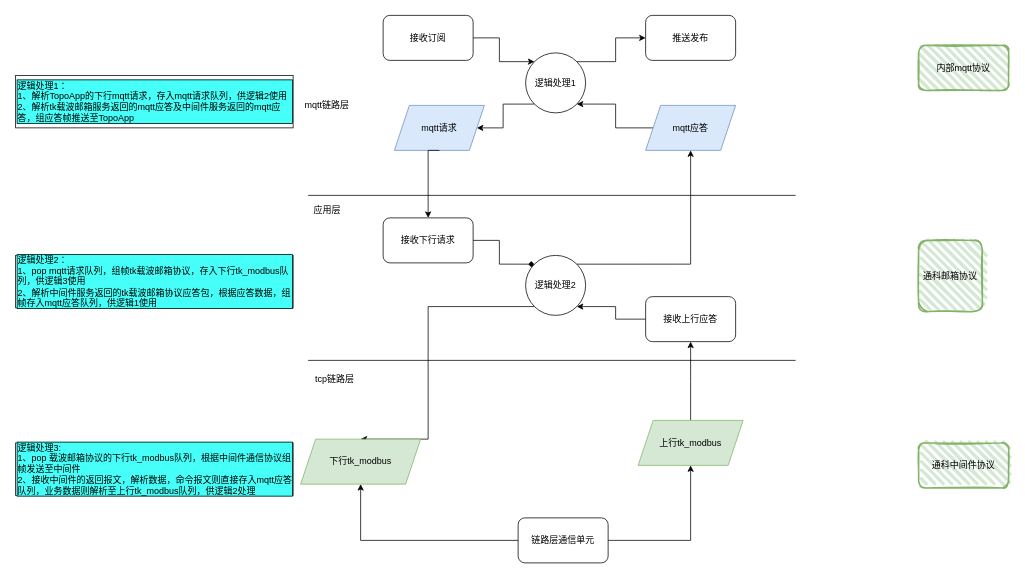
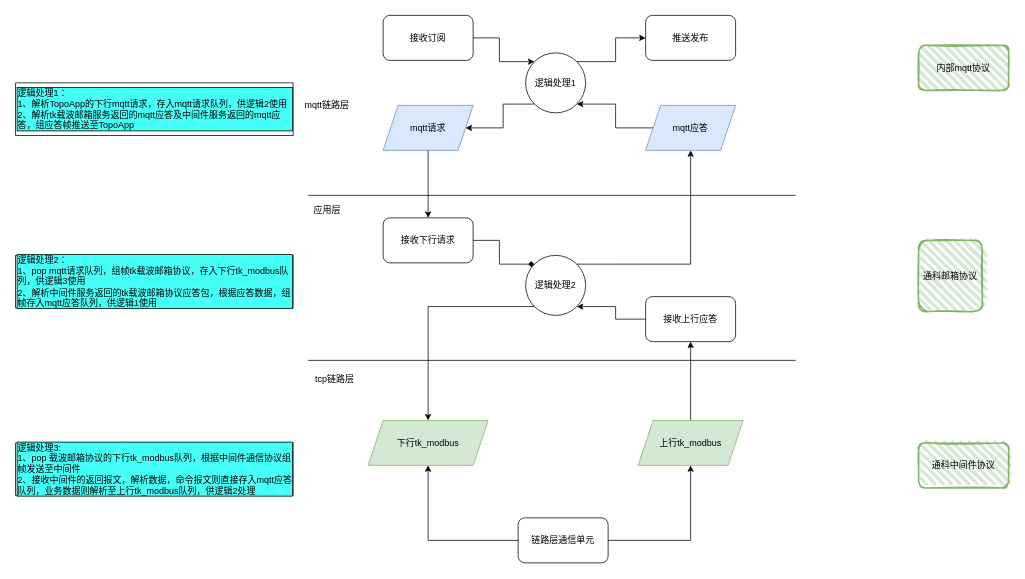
- <mxCell id="33" value="&lt;span style=&quot;&quot;&gt;逻辑处理1：&lt;/span&gt;&lt;br style=&quot;&quot;&gt;&lt;span style=&quot;&quot;&gt;1、解析TopoApp的下行mqtt请求，存入mqtt请求队列，供逻辑2使用&lt;/span&gt;&lt;br style=&quot;&quot;&gt;&lt;span style=&quot;&quot;&gt;2、解析tk载波邮箱服务返回的mqtt应答及中间件服务返回的mqtt应答，&lt;/span&gt;&lt;span style=&quot;&quot;&gt;组应答帧推送至TopoApp&lt;/span&gt;" style="rounded=0;whiteSpace=wrap;html=1;labelBackgroundColor=#47FFF9;labelBorderColor=default;align=left;" vertex="1" parent="1"><mxGeometry x="20" y="100" width="370" height="70" as="geometry" /></mxCell>
+ <mxCell id="33" value="&lt;span style=&quot;&quot;&gt;逻辑处理1：&lt;/span&gt;&lt;br style=&quot;&quot;&gt;&lt;span style=&quot;&quot;&gt;1、解析TopoApp的下行mqtt请求，存入mqtt请求队列，供逻辑2使用&lt;/span&gt;&lt;br style=&quot;&quot;&gt;&lt;span style=&quot;&quot;&gt;2、解析tk载波邮箱服务返回的mqtt应答及中间件服务返回的mqtt应答，&lt;/span&gt;&lt;span style=&quot;&quot;&gt;组应答帧推送至TopoApp&lt;/span&gt;" style="rounded=0;whiteSpace=wrap;html=1;labelBackgroundColor=#47FFF9;labelBorderColor=default;align=left;" vertex="1" parent="1"><mxGeometry x="20" y="110" width="370" height="70" as="geometry" /></mxCell>
- <mxCell id="11" value="mqtt请求" style="shape=parallelogram;perimeter=parallelogramPerimeter;whiteSpace=wrap;html=1;fixedSize=1;fillColor=#dae8fc;strokeColor=#6c8ebf;" parent="1" vertex="1"><mxGeometry x="525" y="140" width="120" height="60" as="geometry" /></mxCell>
+ <mxCell id="11" value="mqtt请求" style="shape=parallelogram;perimeter=parallelogramPerimeter;whiteSpace=wrap;html=1;fixedSize=1;fillColor=#dae8fc;strokeColor=#6c8ebf;" parent="1" vertex="1"><mxGeometry x="510" y="140" width="120" height="60" as="geometry" /></mxCell>
- <mxCell id="20" value="下行tk_modbus" style="shape=parallelogram;perimeter=parallelogramPerimeter;whiteSpace=wrap;html=1;fixedSize=1;fillColor=#d5e8d4;strokeColor=#82b366;" parent="1" vertex="1"><mxGeometry x="400" y="585" width="160" height="60" as="geometry" /></mxCell>
+ <mxCell id="20" value="下行tk_modbus" style="shape=parallelogram;perimeter=parallelogramPerimeter;whiteSpace=wrap;html=1;fixedSize=1;fillColor=#d5e8d4;strokeColor=#82b366;" parent="1" vertex="1"><mxGeometry x="490" y="560" width="160" height="60" as="geometry" /></mxCell>
